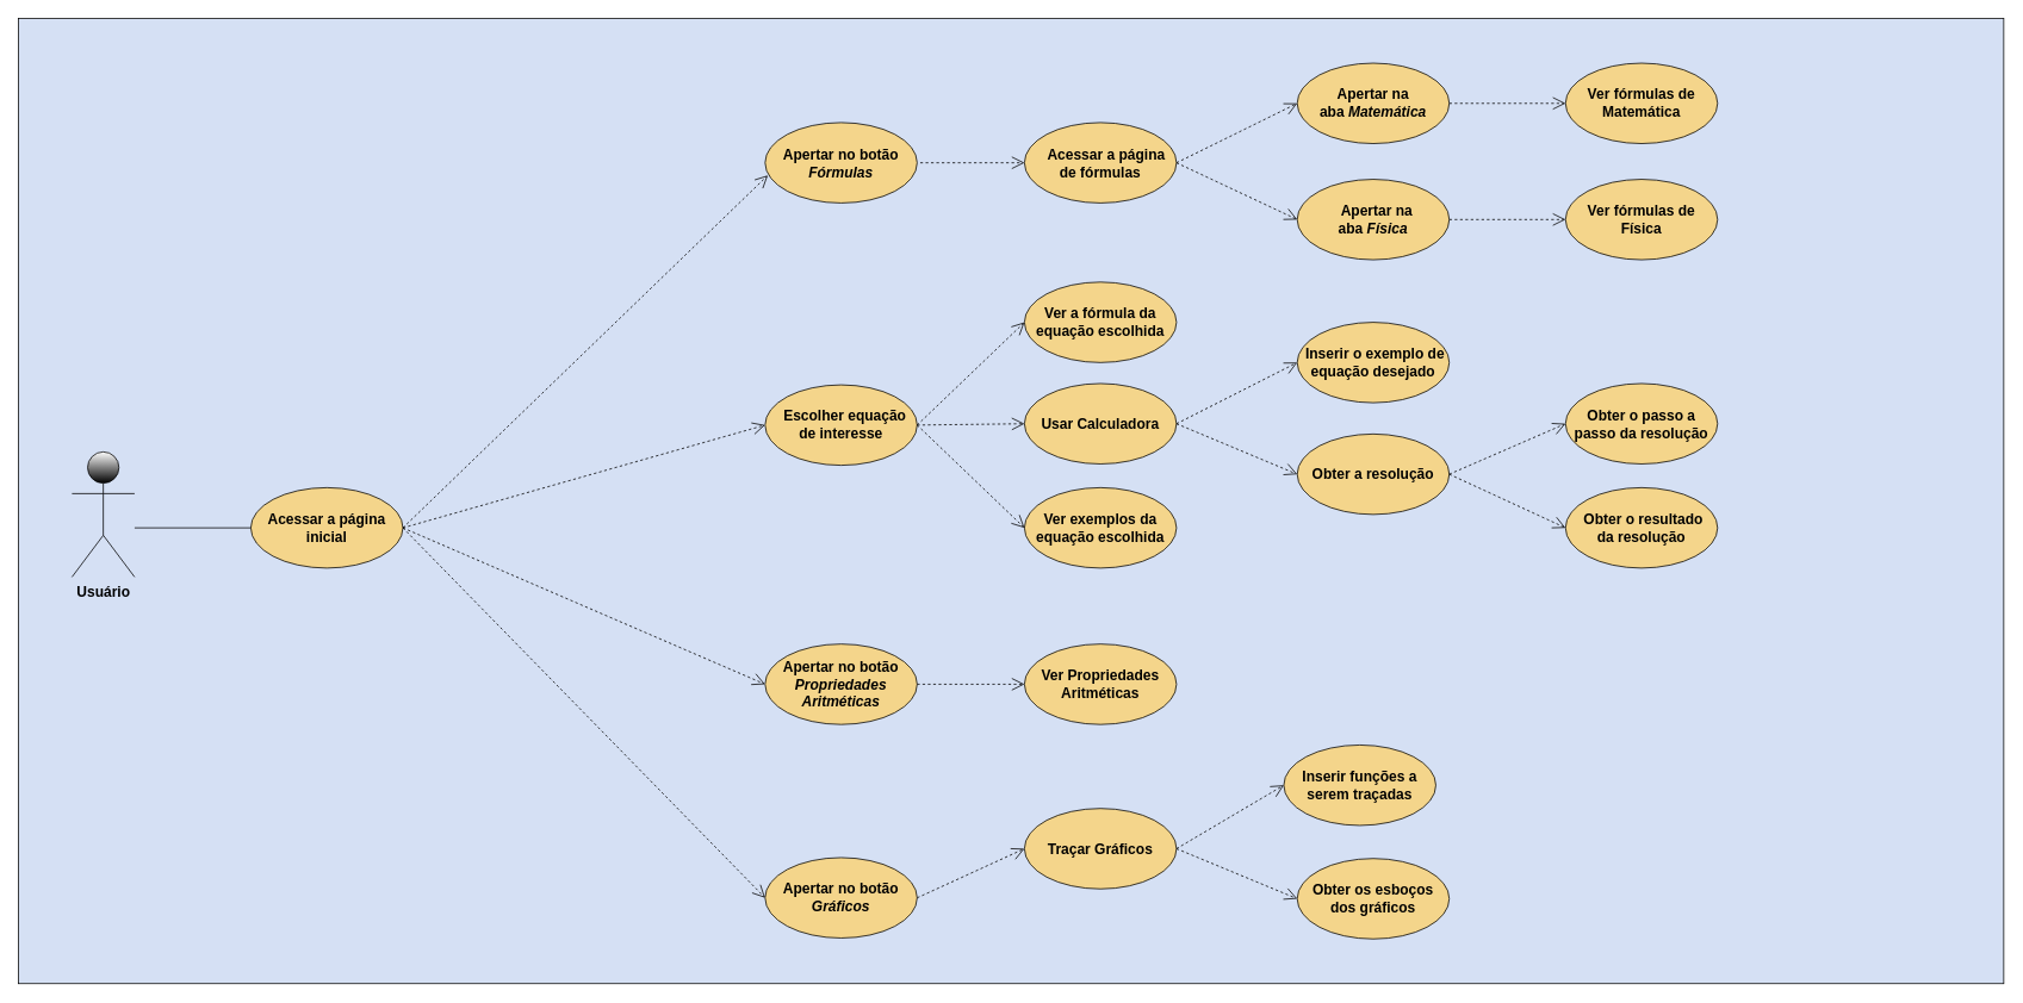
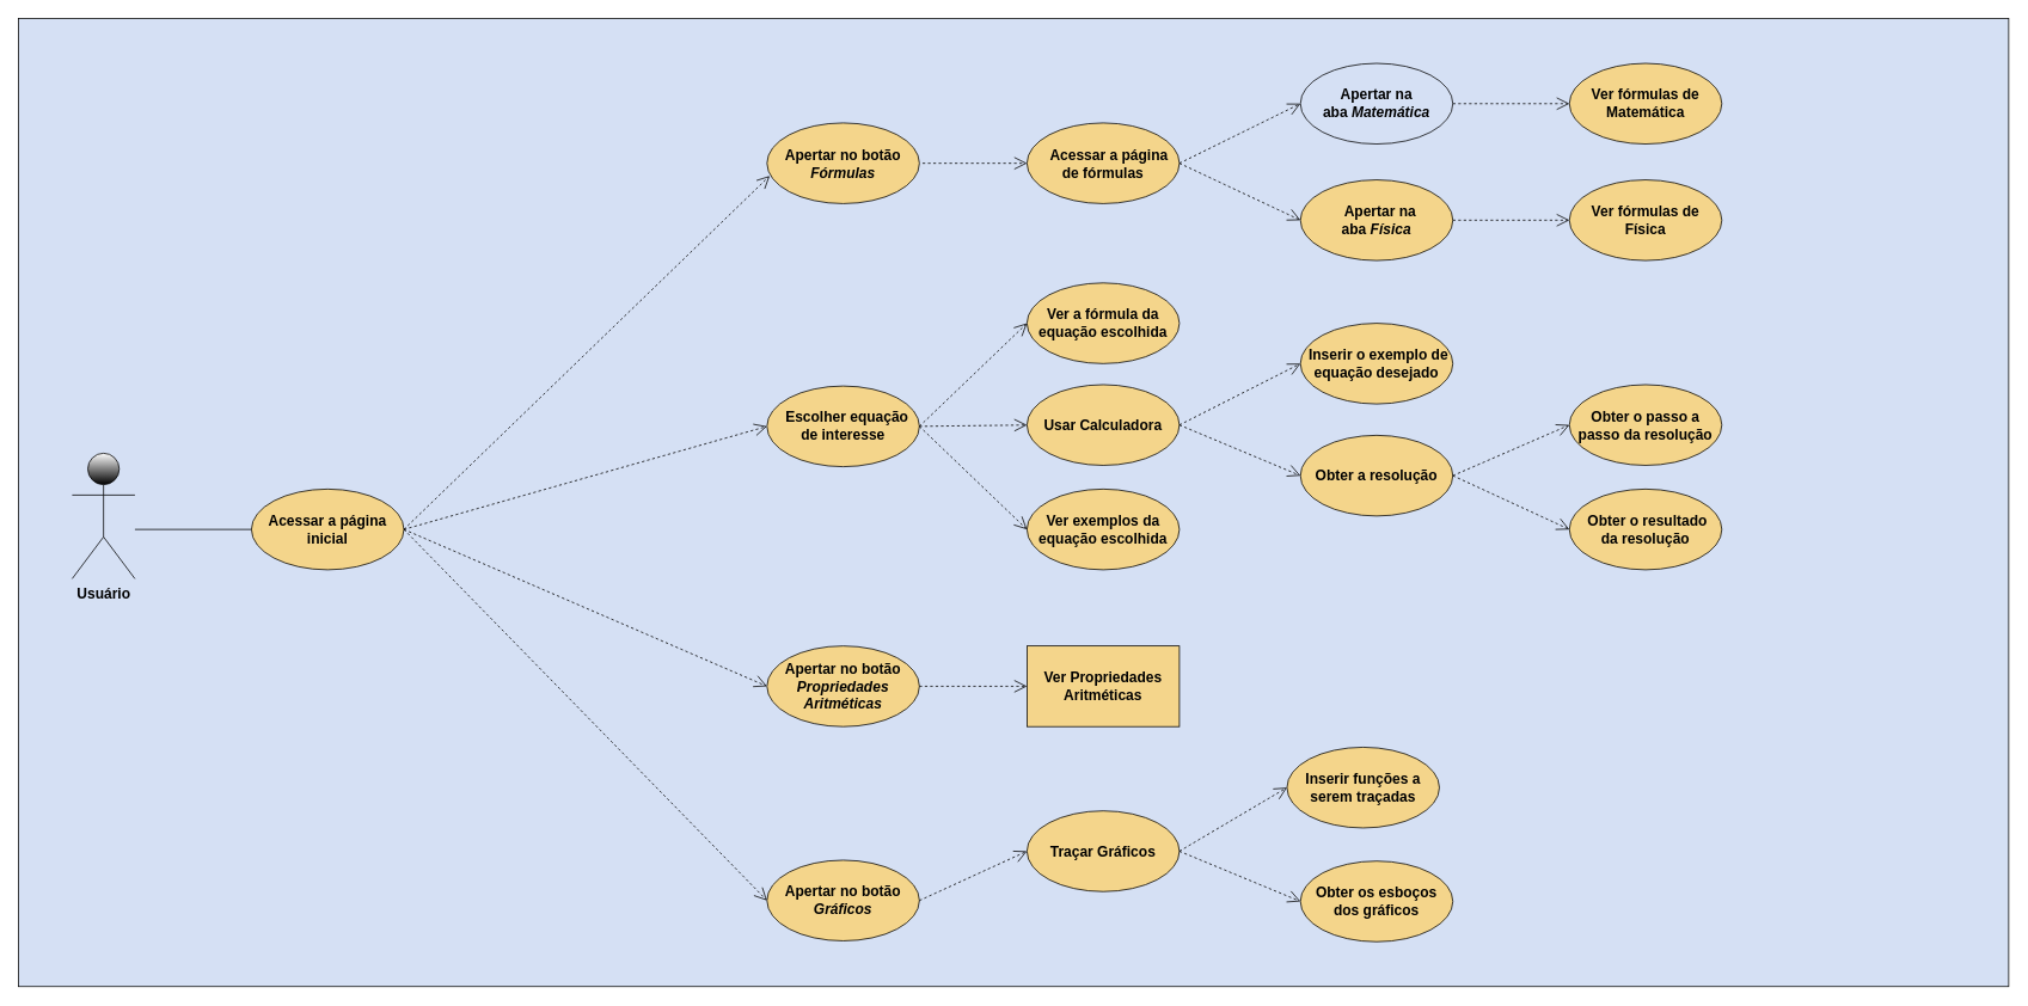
- <mxCell id="21" value="Apertar na aba&amp;nbsp;&lt;i&gt;Matemática&lt;/i&gt;" style="ellipse;whiteSpace=wrap;html=1;fillColor=#F4D58B;fontSize=16;fontStyle=1" parent="1" vertex="1"><mxGeometry x="1450" y="70" width="170" height="90" as="geometry" /></mxCell>
+ <mxCell id="21" value="Apertar na aba&amp;nbsp;&lt;i&gt;Matemática&lt;/i&gt;" style="ellipse;whiteSpace=wrap;html=1;fillColor=#d5e0f4;fontSize=16;fontStyle=1;" parent="1" vertex="1"><mxGeometry x="1450" y="70" width="170" height="90" as="geometry" /></mxCell>
- <mxCell id="42" value="Ver Propriedades Aritméticas" style="ellipse;whiteSpace=wrap;html=1;fillColor=#F4D58B;fontSize=16;fontStyle=1" parent="1" vertex="1"><mxGeometry x="1145" y="720" width="170" height="90" as="geometry" /></mxCell>
+ <mxCell id="42" value="Ver Propriedades Aritméticas" style="whiteSpace=wrap;html=1;fillColor=#F4D58B;fontSize=16;fontStyle=1;rounded=0;" parent="1" vertex="1"><mxGeometry x="1145" y="720" width="170" height="90" as="geometry" /></mxCell>
